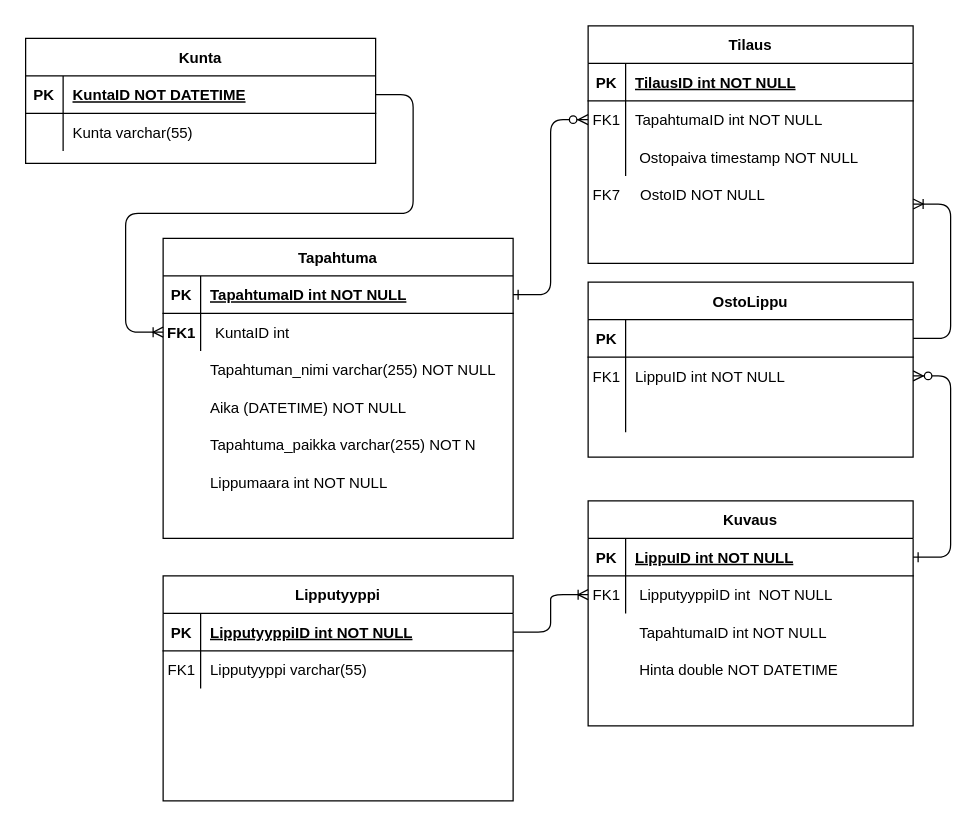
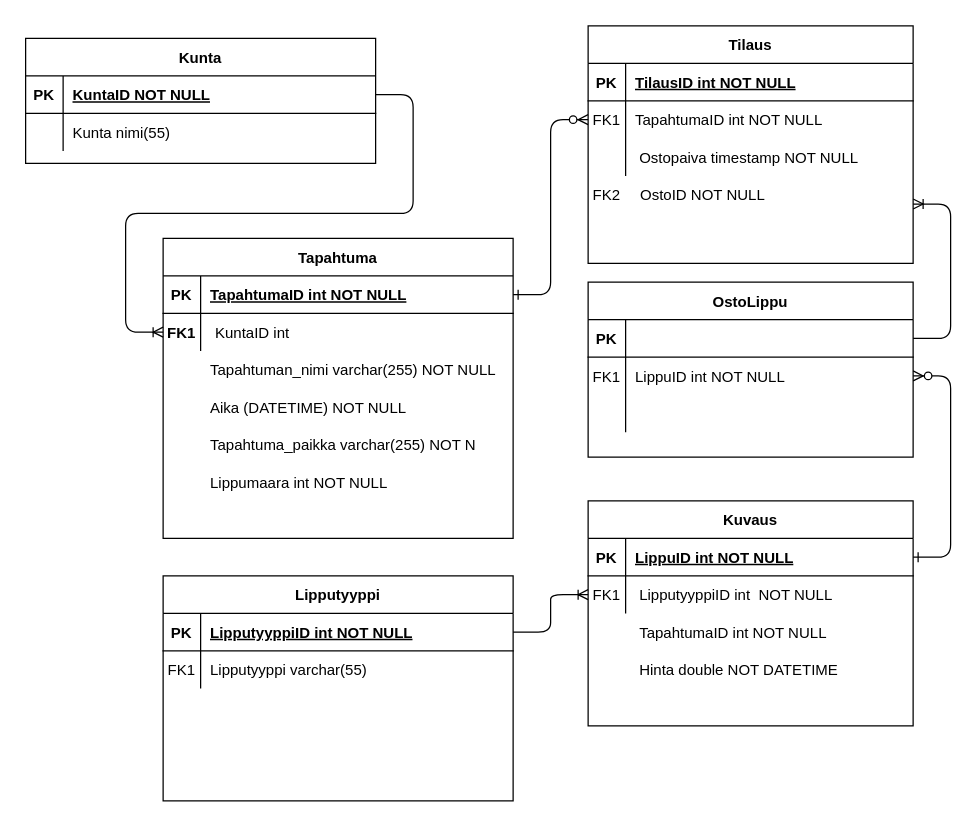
- <mxCell id="30" value="KuntaID NOT DATETIME " style="shape=partialRectangle;overflow=hidden;connectable=0;fillColor=none;top=0;left=0;bottom=0;right=0;align=left;spacingLeft=6;fontStyle=5;" vertex="1" parent="28"><mxGeometry x="30" width="250" height="30" as="geometry" /></mxCell>
+ <mxCell id="30" value="KuntaID NOT NULL " style="shape=partialRectangle;overflow=hidden;connectable=0;fillColor=none;top=0;left=0;bottom=0;right=0;align=left;spacingLeft=6;fontStyle=5;" vertex="1" parent="28"><mxGeometry x="30" width="250" height="30" as="geometry" /></mxCell>
- <mxCell id="33" value="Kunta varchar(55)" style="shape=partialRectangle;overflow=hidden;connectable=0;fillColor=none;top=0;left=0;bottom=0;right=0;align=left;spacingLeft=6;" vertex="1" parent="31"><mxGeometry x="30" width="250" height="30" as="geometry" /></mxCell>
+ <mxCell id="33" value="Kunta nimi(55)" style="shape=partialRectangle;overflow=hidden;connectable=0;fillColor=none;top=0;left=0;bottom=0;right=0;align=left;spacingLeft=6;" vertex="1" parent="31"><mxGeometry x="30" width="250" height="30" as="geometry" /></mxCell>
- <mxCell id="66" value="FK7" style="shape=partialRectangle;overflow=hidden;connectable=0;fillColor=none;top=0;left=0;bottom=0;right=0;" vertex="1" parent="1"><mxGeometry x="470" y="140" width="30" height="30" as="geometry" /></mxCell>
+ <mxCell id="66" value="FK2" style="shape=partialRectangle;overflow=hidden;connectable=0;fillColor=none;top=0;left=0;bottom=0;right=0;" vertex="1" parent="1"><mxGeometry x="470" y="140" width="30" height="30" as="geometry" /></mxCell>
